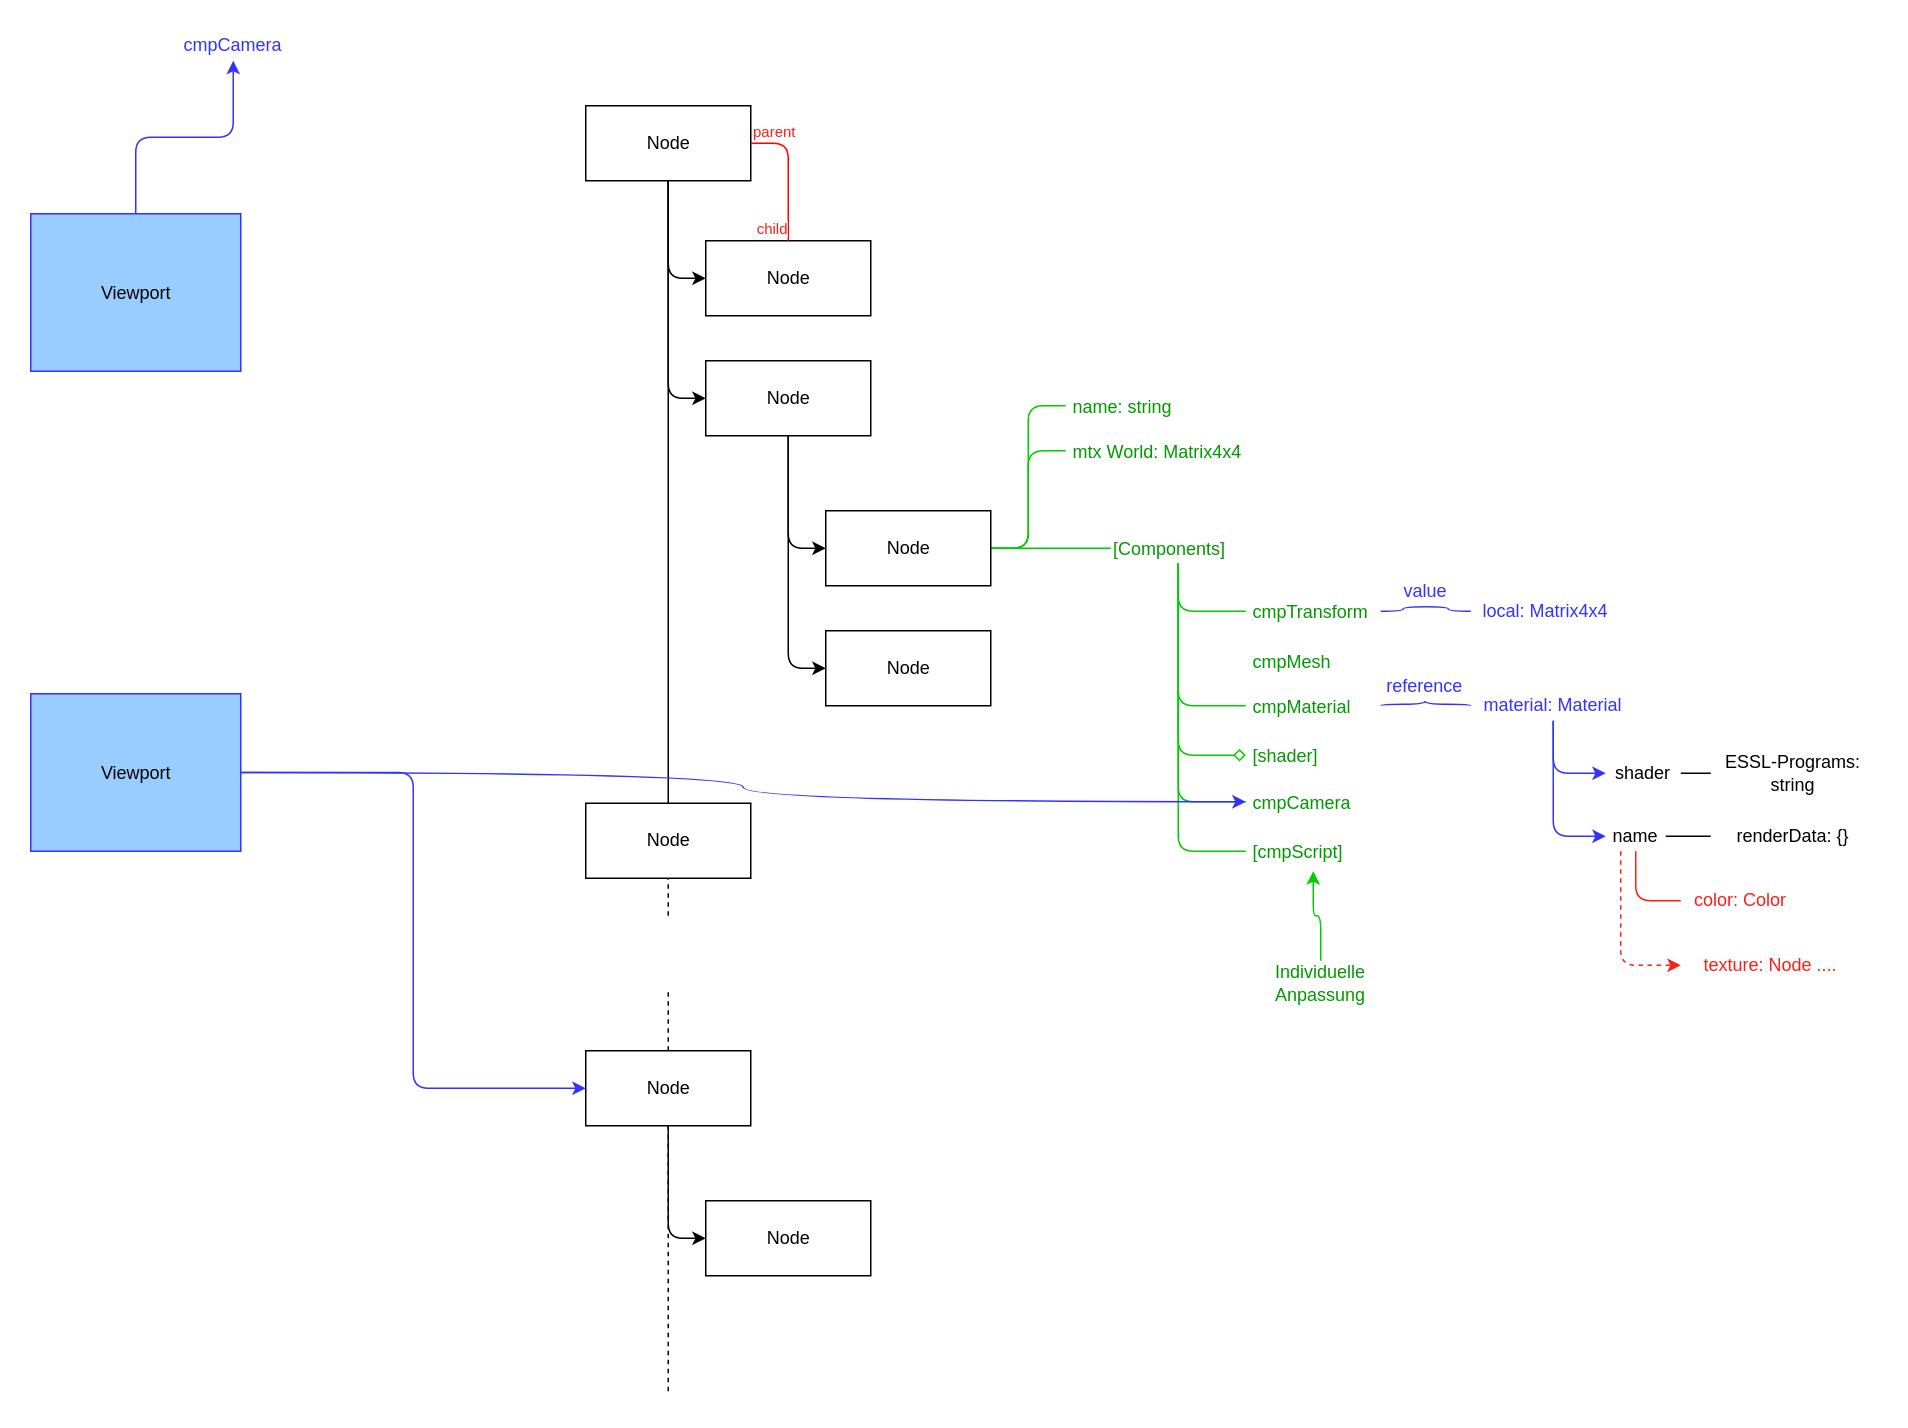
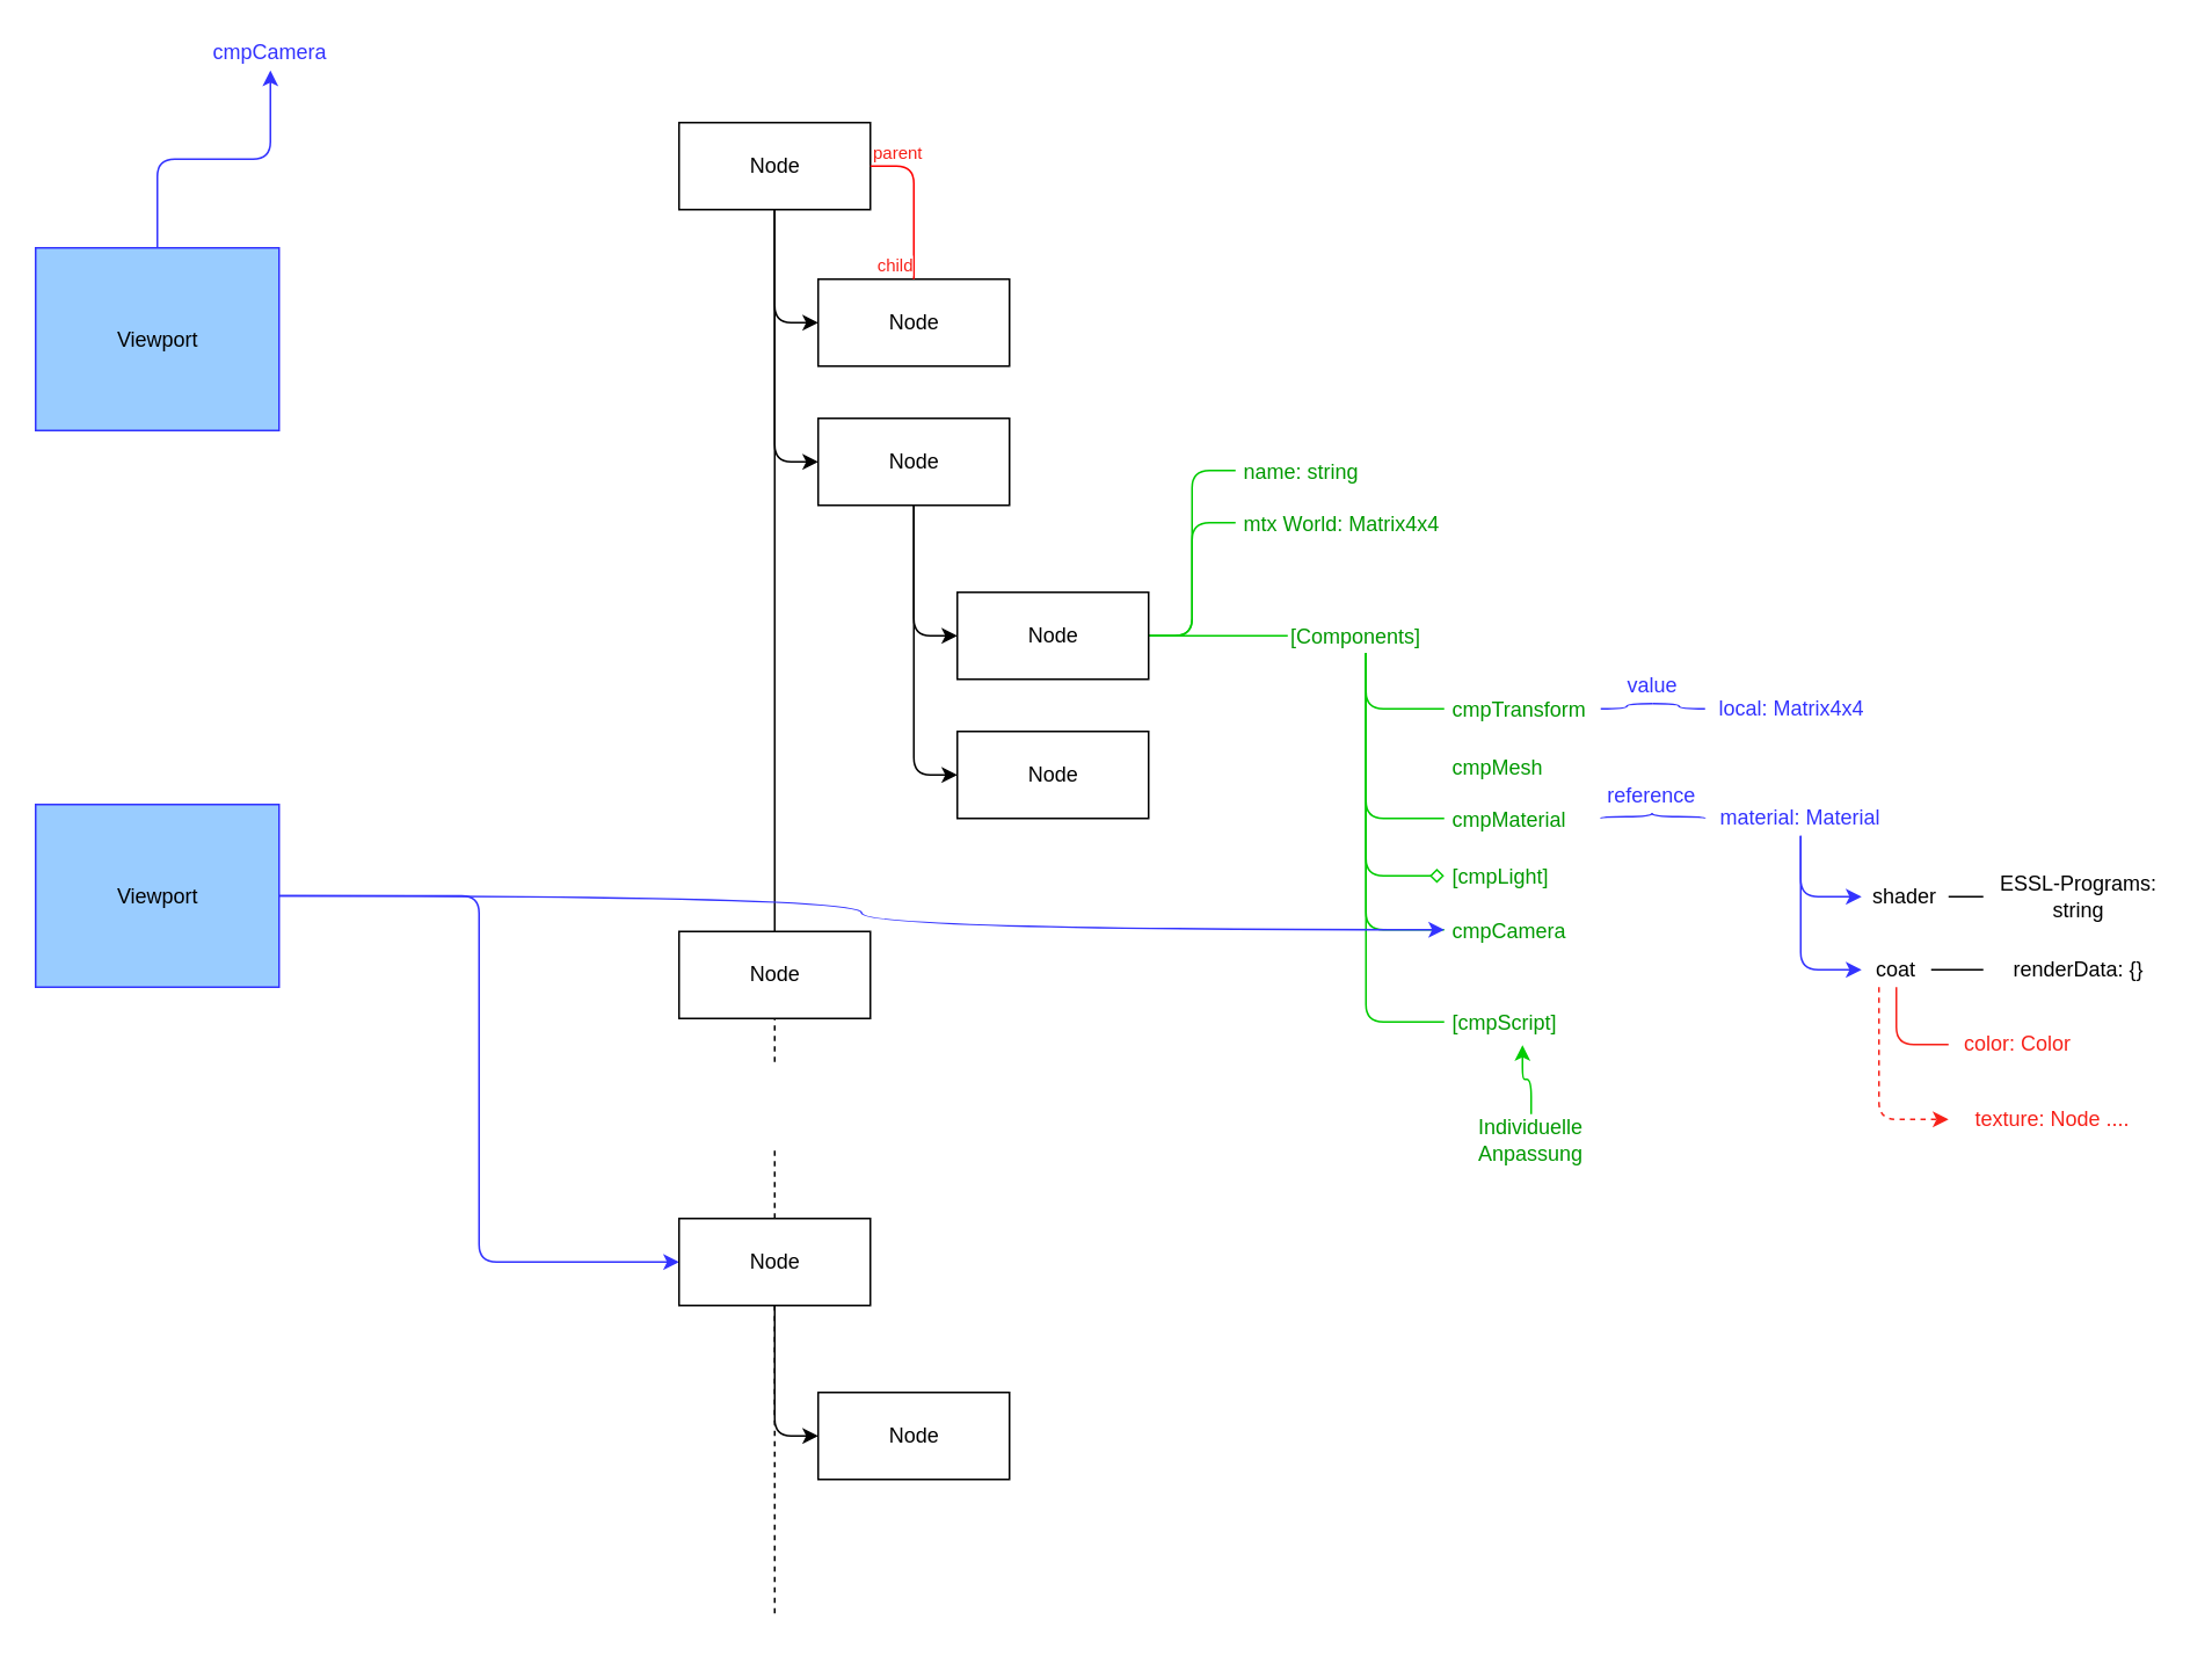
- <mxCell id="32" value="[shader]" style="text;align=left;fontStyle=0;verticalAlign=middle;spacingLeft=3;spacingRight=3;strokeColor=none;rotatable=0;points=[[0,0.5],[1,0.5]];portConstraint=eastwest;fontSize=12;fontColor=#009900;html=0;" parent="1" vertex="1"><mxGeometry x="830" y="490" width="90" height="26" as="geometry" /></mxCell>
+ <mxCell id="32" value="[cmpLight]" style="text;align=left;fontStyle=0;verticalAlign=middle;spacingLeft=3;spacingRight=3;strokeColor=none;rotatable=0;points=[[0,0.5],[1,0.5]];portConstraint=eastwest;fontSize=12;fontColor=#009900;html=0;" parent="1" vertex="1"><mxGeometry x="830" y="490" width="90" height="26" as="geometry" /></mxCell>
- <mxCell id="62" value="name" style="text;html=1;strokeColor=none;fillColor=none;align=center;verticalAlign=middle;whiteSpace=wrap;rounded=0;" parent="1" vertex="1"><mxGeometry x="1070" y="547" width="40" height="20" as="geometry" /></mxCell>
+ <mxCell id="62" value="coat" style="text;html=1;strokeColor=none;fillColor=none;align=center;verticalAlign=middle;whiteSpace=wrap;rounded=0;" parent="1" vertex="1"><mxGeometry x="1070" y="547" width="40" height="20" as="geometry" /></mxCell>
- <mxCell id="34" value="[cmpScript]" style="text;align=left;fontStyle=0;verticalAlign=middle;spacingLeft=3;spacingRight=3;strokeColor=none;rotatable=0;points=[[0,0.5],[1,0.5]];portConstraint=eastwest;fontSize=12;fontColor=#009900;html=0;direction=west;" parent="1" vertex="1"><mxGeometry x="830" y="554" width="90" height="26" as="geometry" /></mxCell>
+ <mxCell id="34" value="[cmpScript]" style="text;align=left;fontStyle=0;verticalAlign=middle;spacingLeft=3;spacingRight=3;strokeColor=none;rotatable=0;points=[[0,0.5],[1,0.5]];portConstraint=eastwest;fontSize=12;fontColor=#009900;html=0;direction=west;" parent="1" vertex="1"><mxGeometry x="830" y="574" width="90" height="26" as="geometry" /></mxCell>
